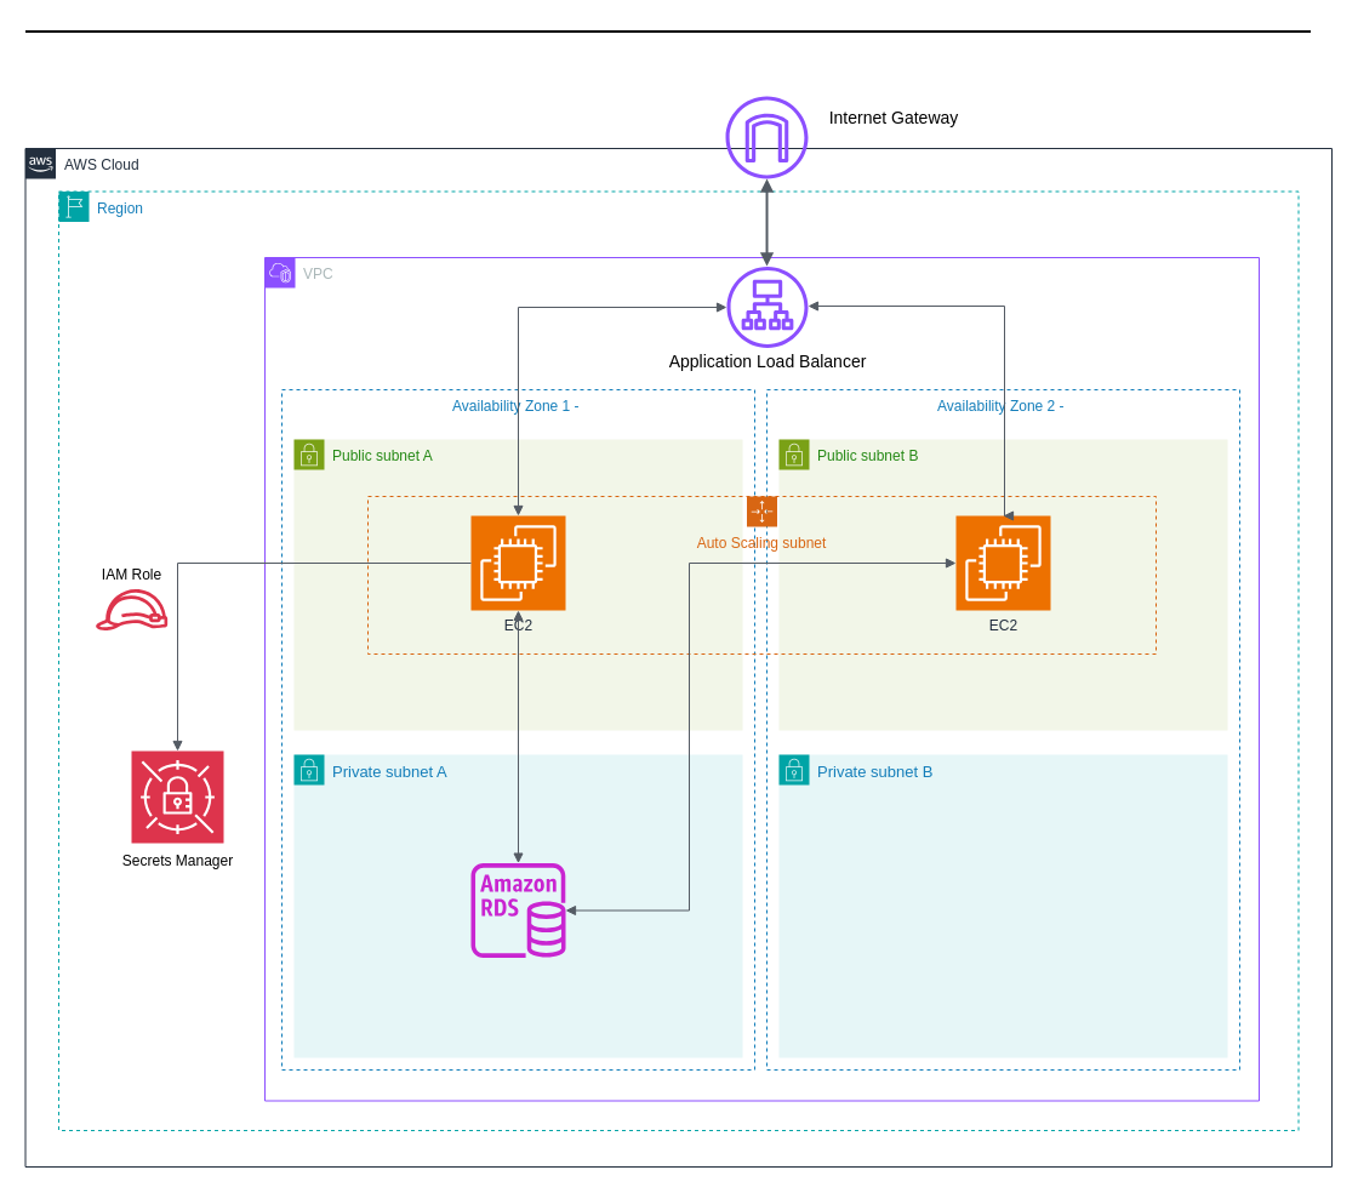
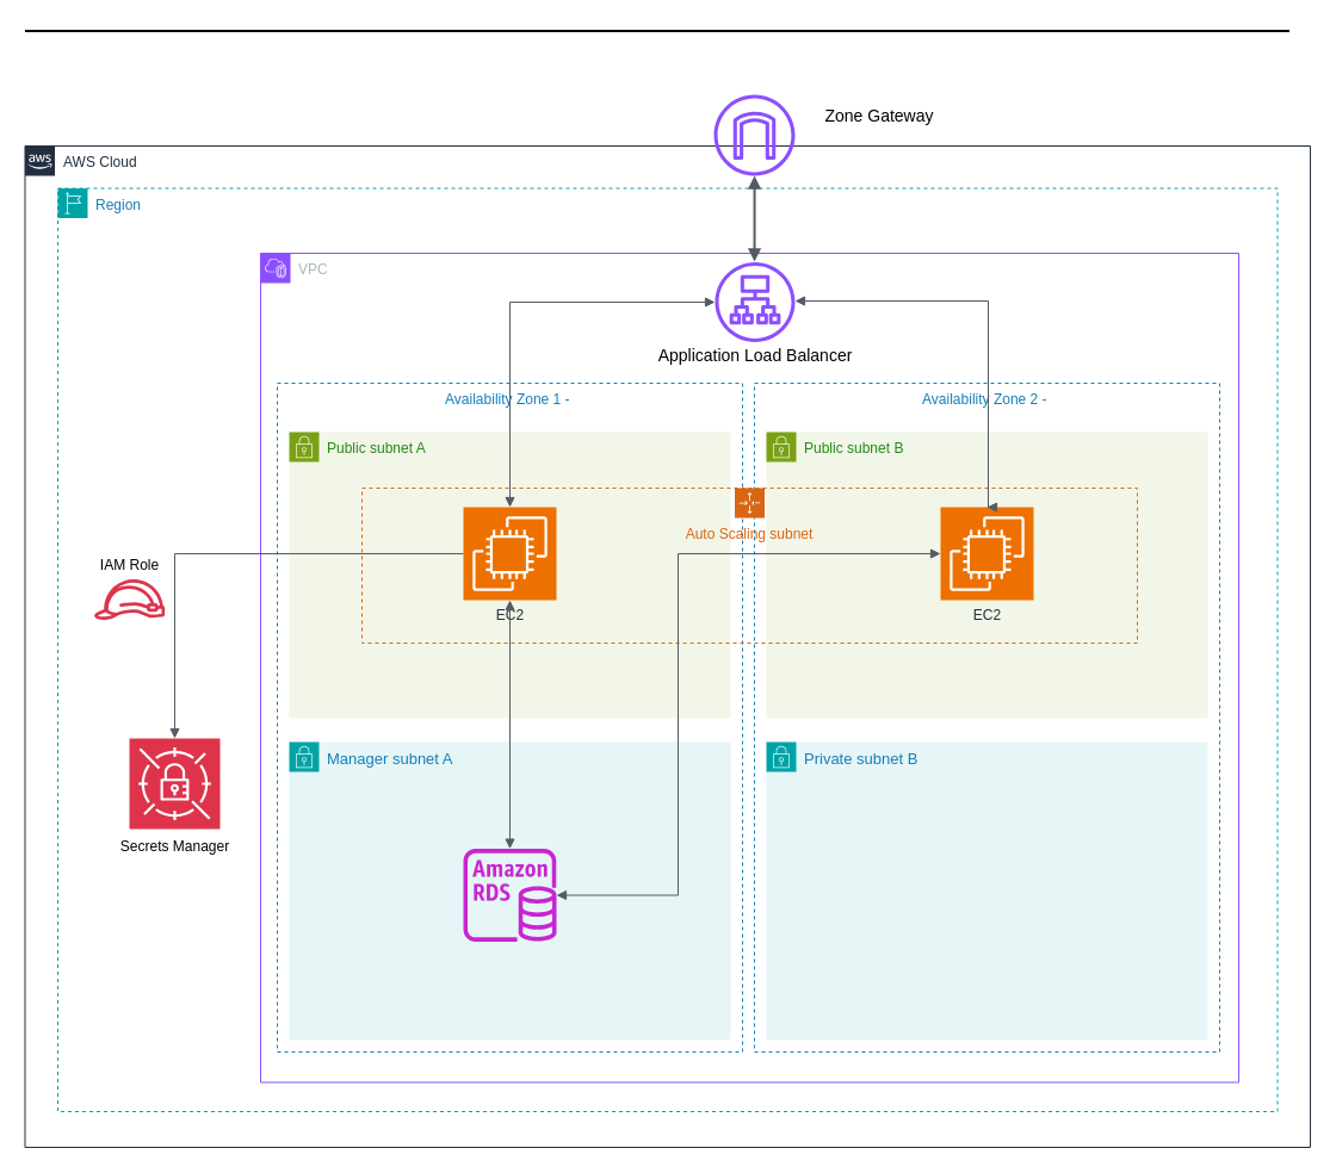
- <mxCell id="13" value="&lt;font style=&quot;font-size: 14px;&quot;&gt;Internet Gateway&lt;/font&gt;" style="text;html=1;align=center;verticalAlign=middle;whiteSpace=wrap;rounded=0;fontSize=14;" parent="1" vertex="1"><mxGeometry x="678" y="71" width="118" height="51" as="geometry" /></mxCell>
+ <mxCell id="13" value="&lt;font style=&quot;font-size: 14px;&quot;&gt;Zone Gateway&lt;/font&gt;" style="text;html=1;align=center;verticalAlign=middle;whiteSpace=wrap;rounded=0;fontSize=14;" parent="1" vertex="1"><mxGeometry x="678" y="71" width="118" height="51" as="geometry" /></mxCell>
- <mxCell id="9" value="Private subnet A&lt;div&gt;&lt;br&gt;&lt;/div&gt;" style="points=[[0,0],[0.25,0],[0.5,0],[0.75,0],[1,0],[1,0.25],[1,0.5],[1,0.75],[1,1],[0.75,1],[0.5,1],[0.25,1],[0,1],[0,0.75],[0,0.5],[0,0.25]];outlineConnect=0;gradientColor=none;html=1;whiteSpace=wrap;fontSize=13;fontStyle=0;container=1;pointerEvents=0;collapsible=0;recursiveResize=0;shape=mxgraph.aws4.group;grIcon=mxgraph.aws4.group_security_group;grStroke=0;strokeColor=#00A4A6;fillColor=#E6F6F7;verticalAlign=top;align=left;spacingLeft=30;fontColor=#147EBA;dashed=0;movable=0;resizable=0;rotatable=0;deletable=0;editable=0;locked=1;connectable=0;" parent="5" vertex="1"><mxGeometry x="24" y="410" width="370" height="250" as="geometry" /></mxCell>
+ <mxCell id="9" value="Manager subnet A&lt;div&gt;&lt;br&gt;&lt;/div&gt;" style="points=[[0,0],[0.25,0],[0.5,0],[0.75,0],[1,0],[1,0.25],[1,0.5],[1,0.75],[1,1],[0.75,1],[0.5,1],[0.25,1],[0,1],[0,0.75],[0,0.5],[0,0.25]];outlineConnect=0;gradientColor=none;html=1;whiteSpace=wrap;fontSize=13;fontStyle=0;container=1;pointerEvents=0;collapsible=0;recursiveResize=0;shape=mxgraph.aws4.group;grIcon=mxgraph.aws4.group_security_group;grStroke=0;strokeColor=#00A4A6;fillColor=#E6F6F7;verticalAlign=top;align=left;spacingLeft=30;fontColor=#147EBA;dashed=0;movable=0;resizable=0;rotatable=0;deletable=0;editable=0;locked=1;connectable=0;" parent="5" vertex="1"><mxGeometry x="24" y="410" width="370" height="250" as="geometry" /></mxCell>
